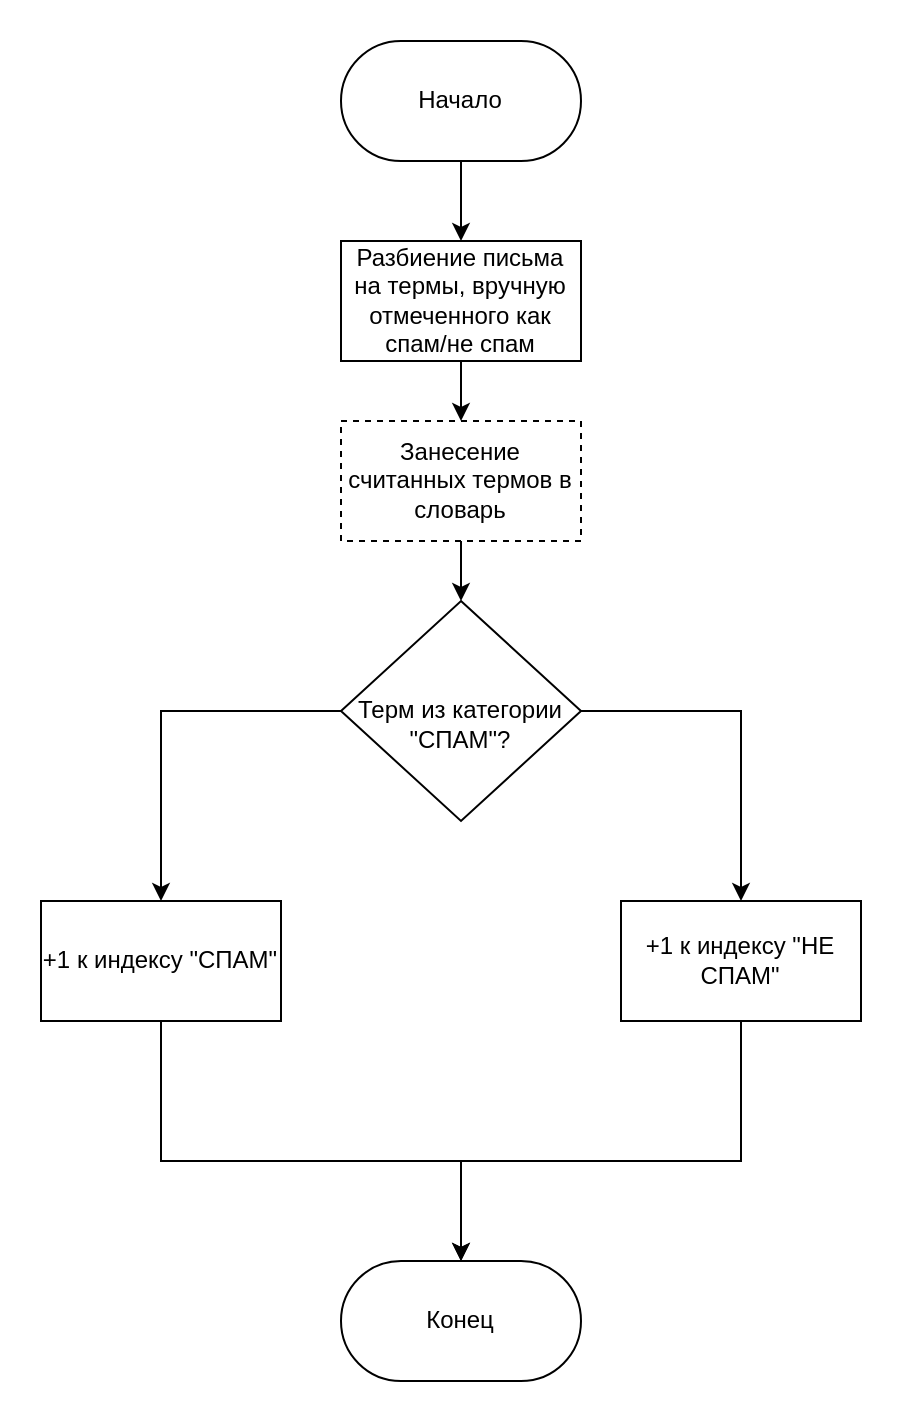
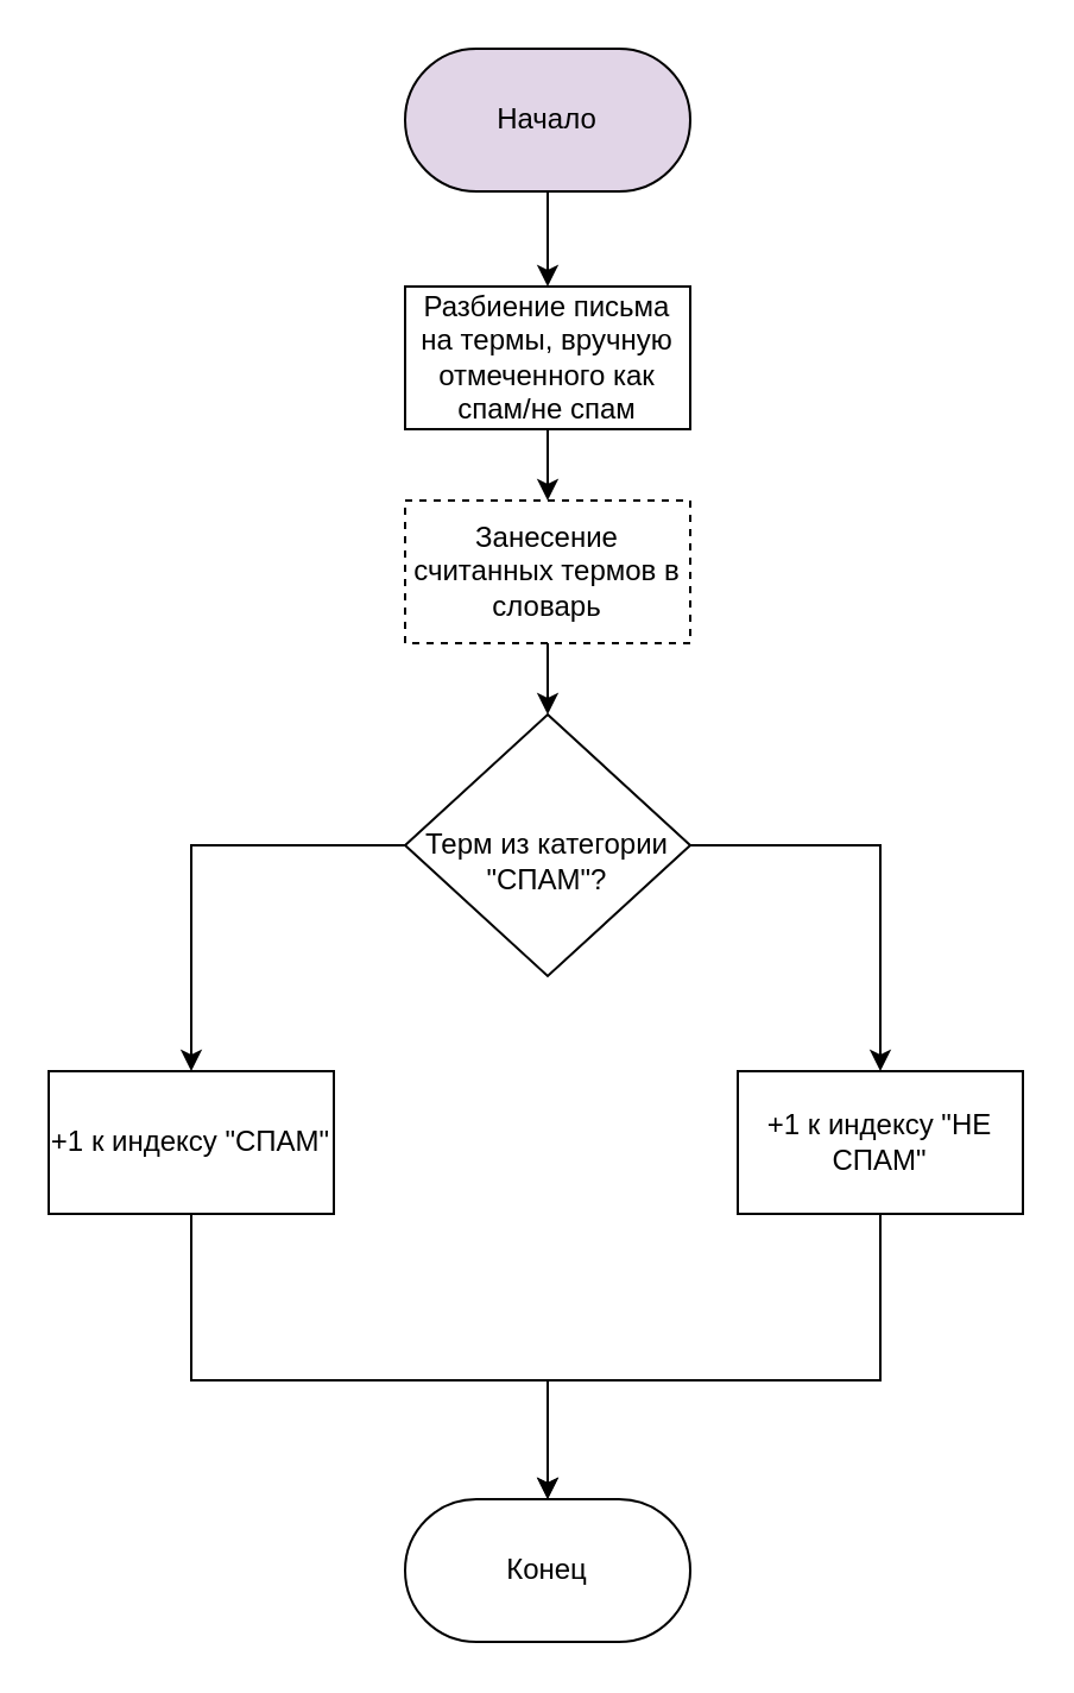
- <mxCell id="14" value="Начало" style="rounded=1;whiteSpace=wrap;html=1;arcSize=50;" vertex="1" parent="1"><mxGeometry x="170" y="20" width="120" height="60" as="geometry" /></mxCell>
+ <mxCell id="14" value="Начало" style="rounded=1;whiteSpace=wrap;html=1;arcSize=50;fillColor=#e1d5e7;" vertex="1" parent="1"><mxGeometry x="170" y="20" width="120" height="60" as="geometry" /></mxCell>
